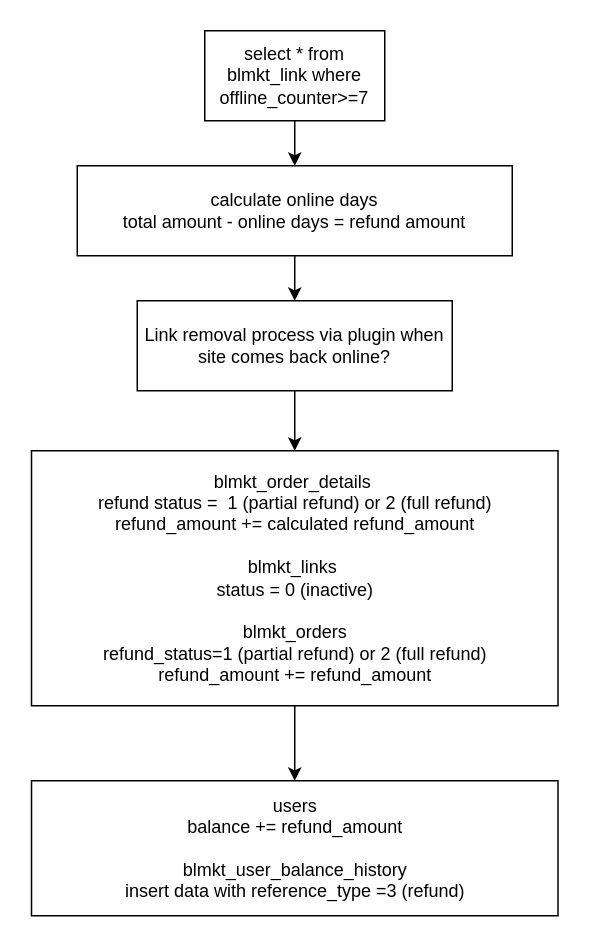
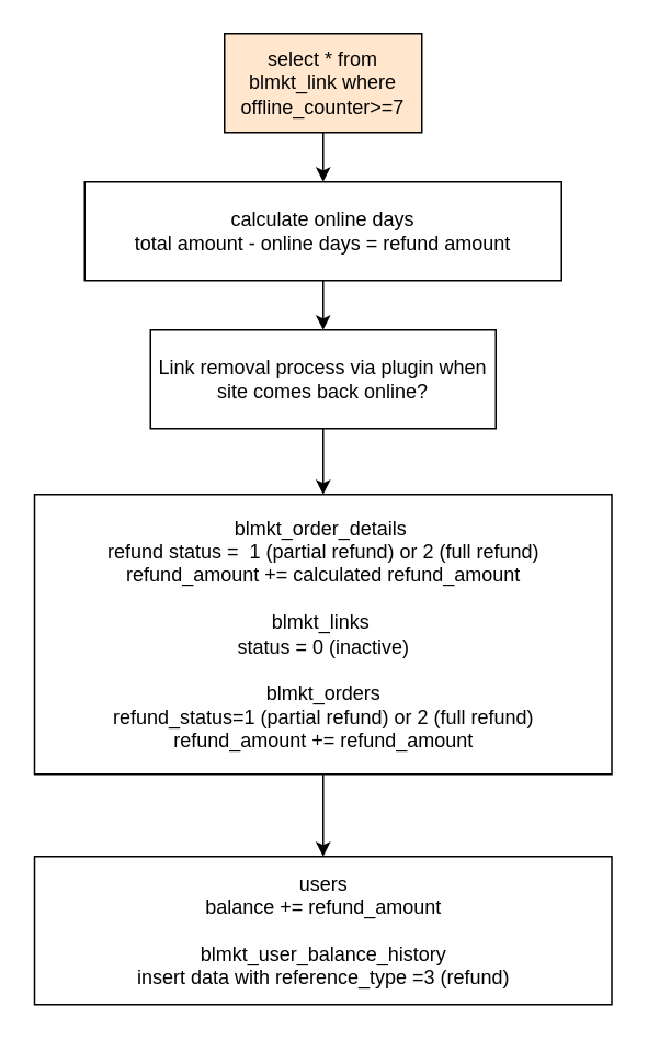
- <mxCell id="3" value="select * from blmkt_link where offline_counter&amp;gt;=7" style="rounded=0;whiteSpace=wrap;html=1;" vertex="1" parent="1"><mxGeometry x="136" y="20" width="120" height="60" as="geometry" /></mxCell>
+ <mxCell id="3" value="select * from blmkt_link where offline_counter&amp;gt;=7" style="rounded=0;whiteSpace=wrap;html=1;fillColor=#ffe6cc;" vertex="1" parent="1"><mxGeometry x="136" y="20" width="120" height="60" as="geometry" /></mxCell>
